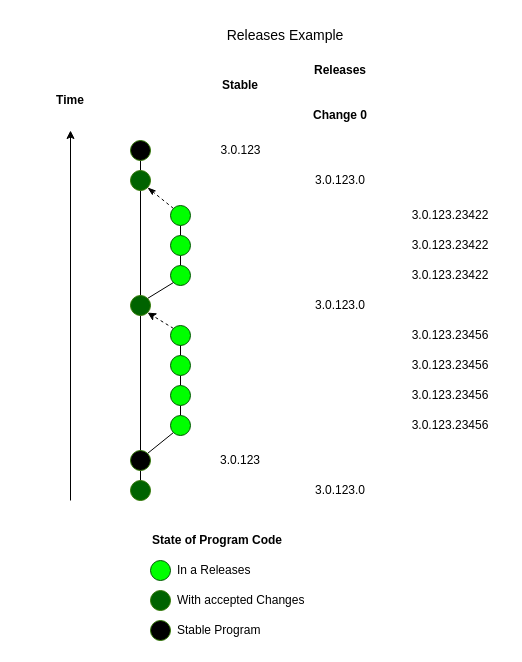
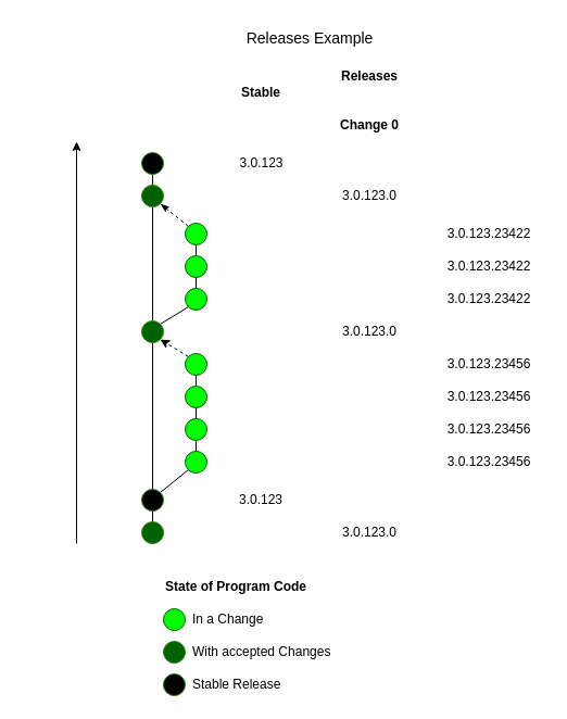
- <mxCell id="11" value="Time" style="text;html=1;strokeColor=none;fillColor=none;align=center;verticalAlign=middle;whiteSpace=wrap;rounded=0;fontStyle=1" parent="1" vertex="1"><mxGeometry x="20" y="90" width="100" height="20" as="geometry" /></mxCell>
- <mxCell id="42" value="In a Releases" style="text;html=1;strokeColor=none;fillColor=none;align=left;verticalAlign=middle;whiteSpace=wrap;rounded=0;" parent="1" vertex="1"><mxGeometry x="175" y="560" width="225" height="20" as="geometry" /></mxCell>
+ <mxCell id="42" value="In a Change" style="text;html=1;strokeColor=none;fillColor=none;align=left;verticalAlign=middle;whiteSpace=wrap;rounded=0;" parent="1" vertex="1"><mxGeometry x="175" y="560" width="225" height="20" as="geometry" /></mxCell>
- <mxCell id="48" value="Stable Program" style="text;html=1;strokeColor=none;fillColor=none;align=left;verticalAlign=middle;whiteSpace=wrap;rounded=0;" parent="1" vertex="1"><mxGeometry x="175" y="620" width="225" height="20" as="geometry" /></mxCell>
+ <mxCell id="48" value="Stable Release" style="text;html=1;strokeColor=none;fillColor=none;align=left;verticalAlign=middle;whiteSpace=wrap;rounded=0;" parent="1" vertex="1"><mxGeometry x="175" y="620" width="225" height="20" as="geometry" /></mxCell>
